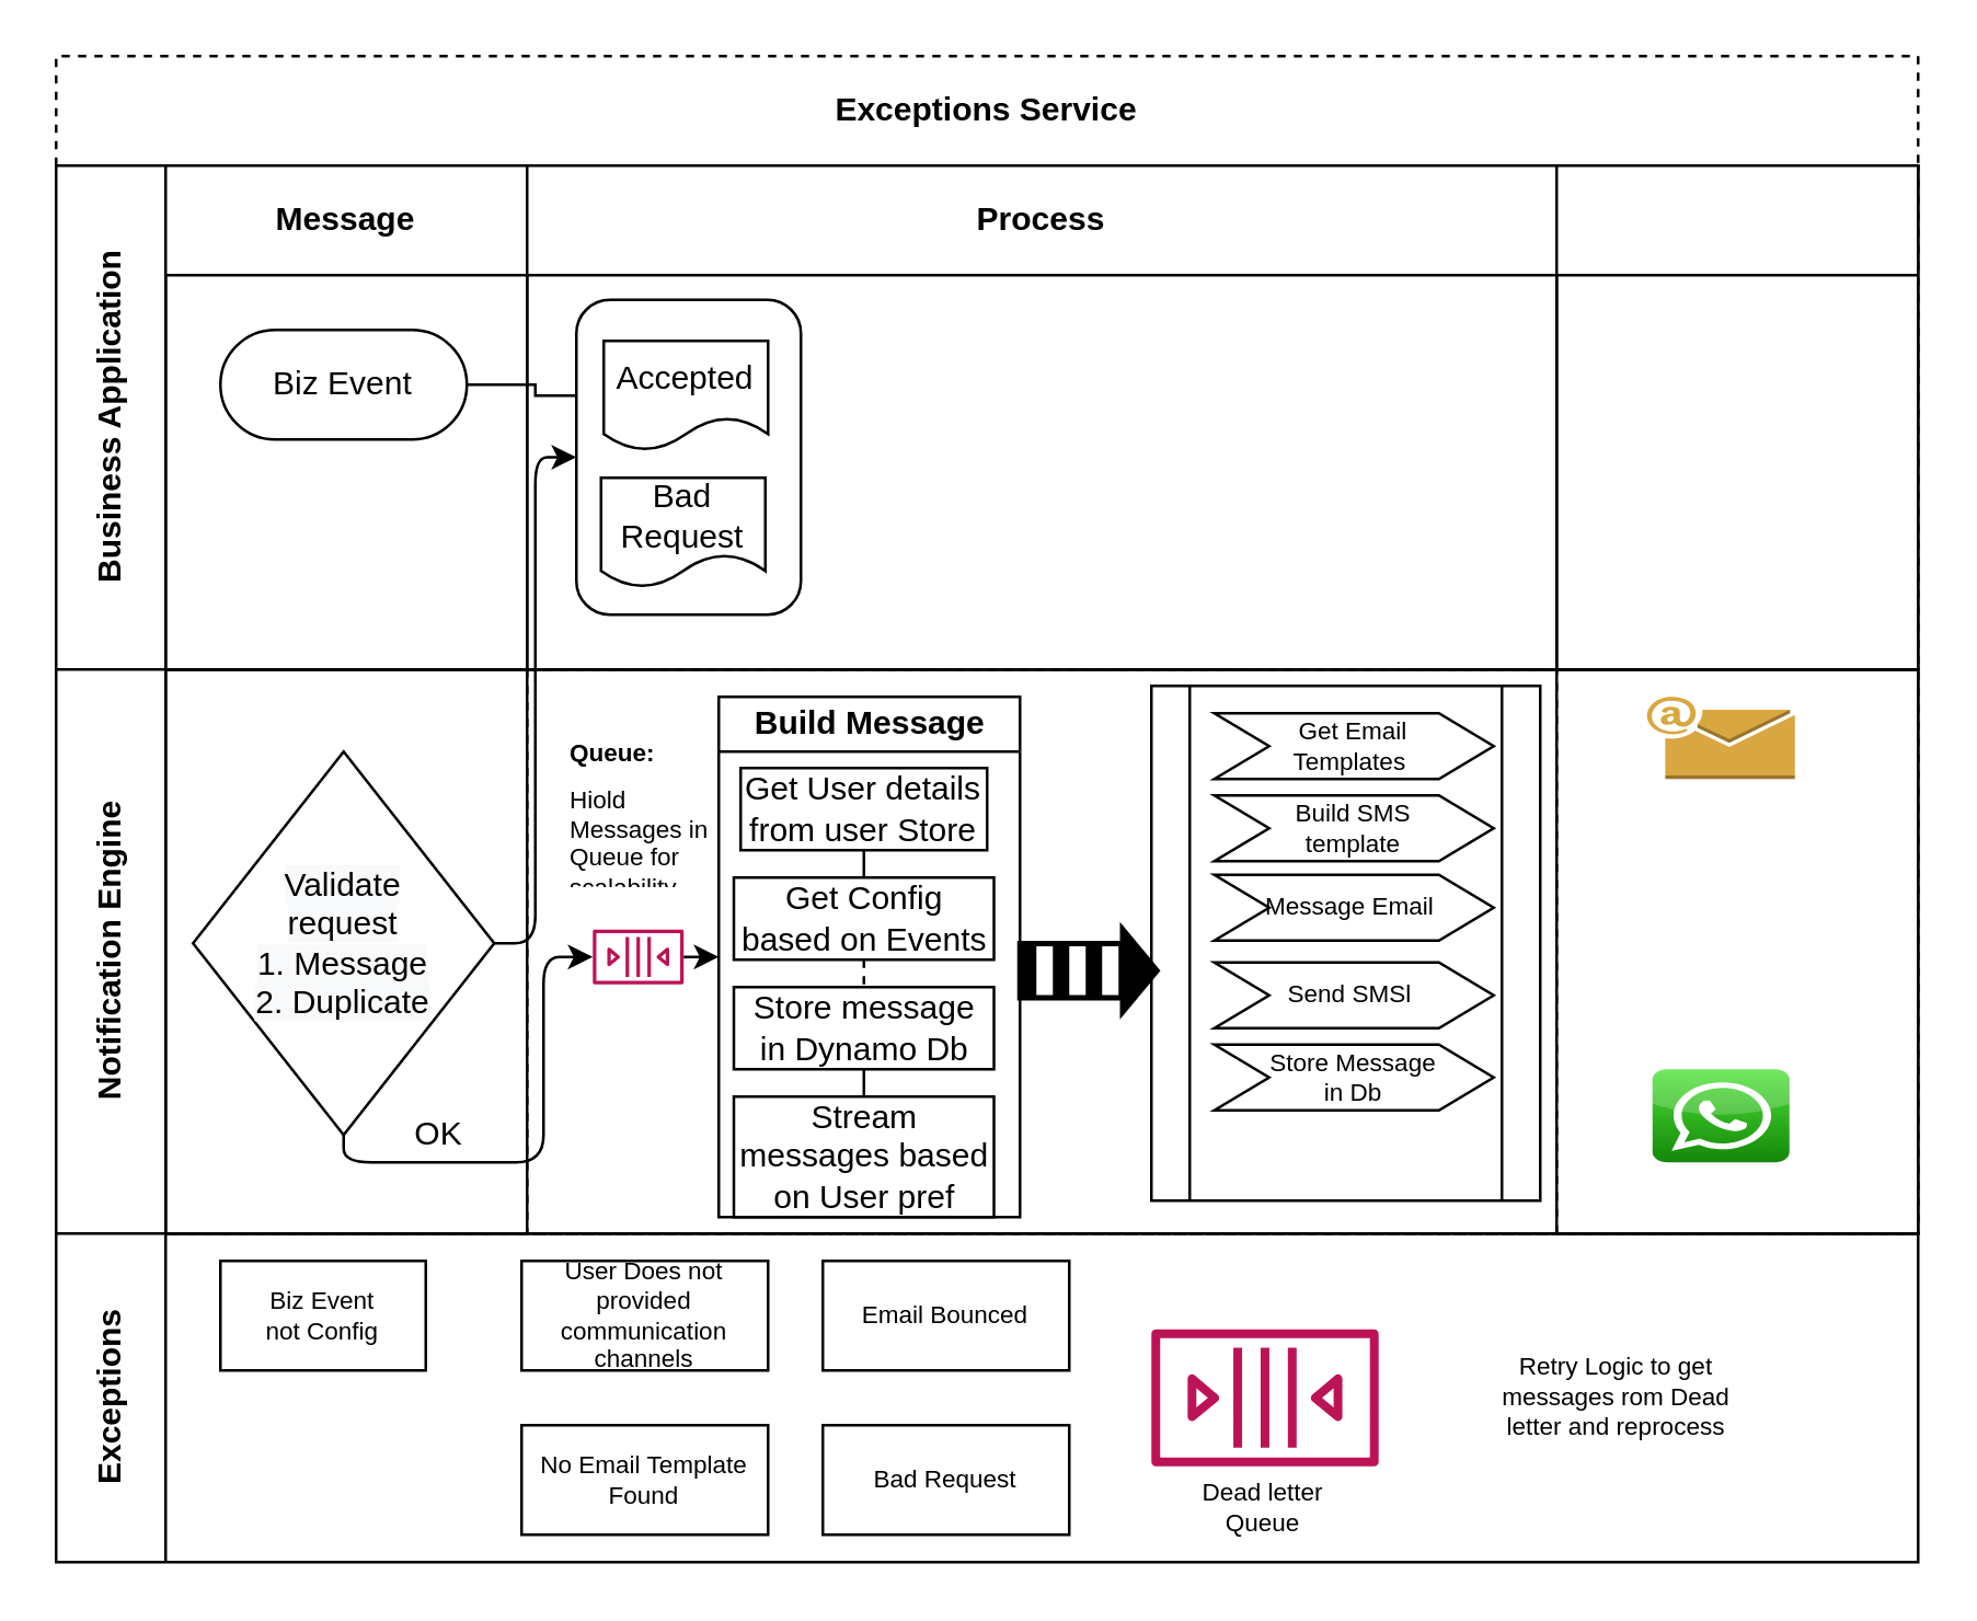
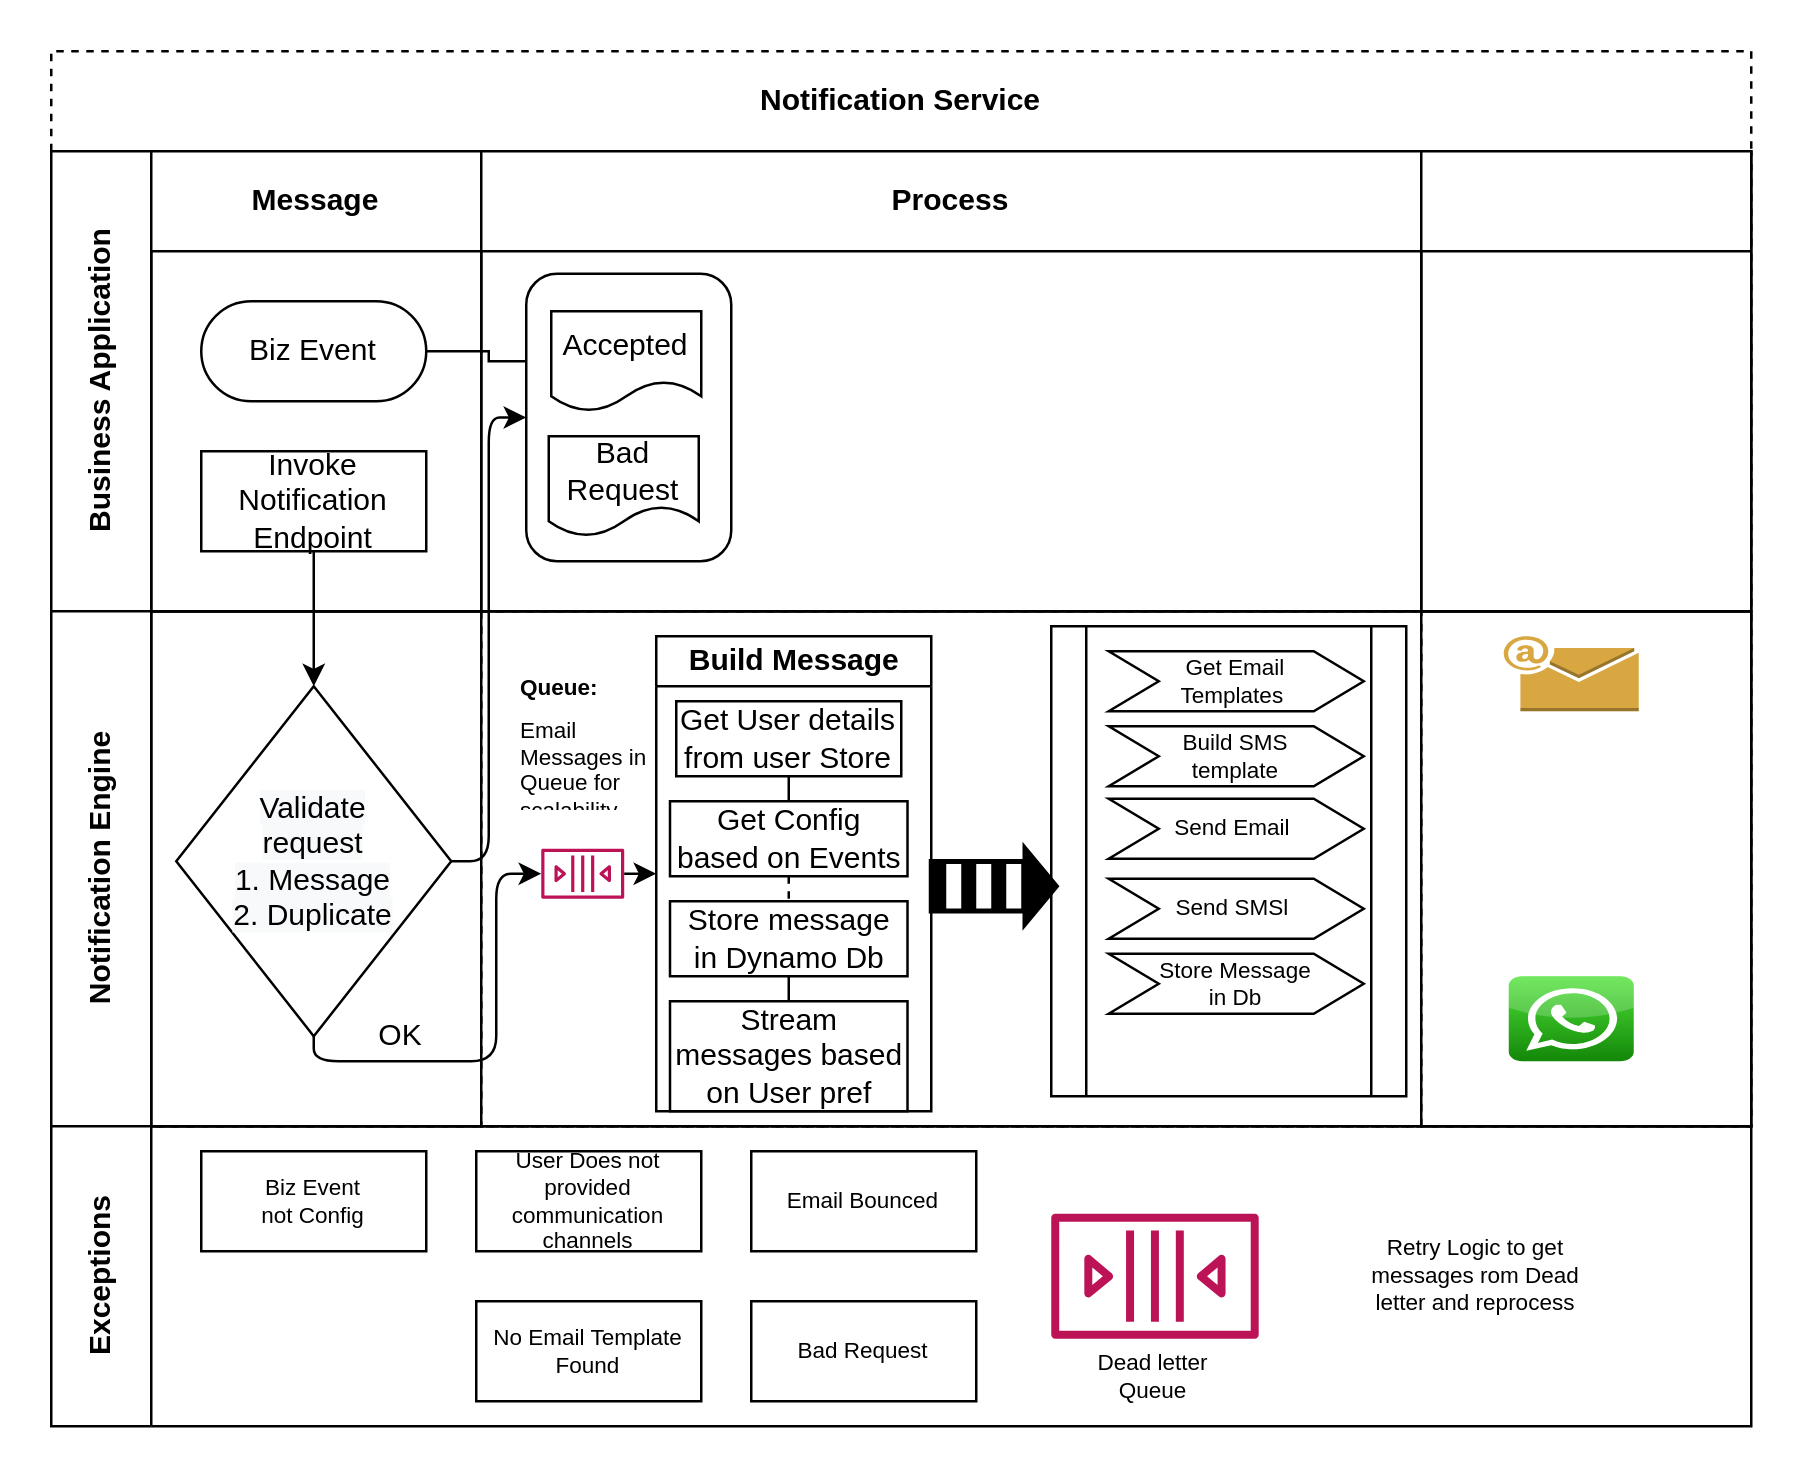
- <mxCell id="2" value="Exceptions Service" style="shape=table;childLayout=tableLayout;rowLines=0;columnLines=0;startSize=40;html=1;whiteSpace=wrap;collapsible=0;recursiveResize=0;expand=0;fontStyle=1;dashed=1;" parent="1" vertex="1"><mxGeometry x="20" y="20" width="680" height="430" as="geometry" /></mxCell>
+ <mxCell id="2" value="Notification Service" style="shape=table;childLayout=tableLayout;rowLines=0;columnLines=0;startSize=40;html=1;whiteSpace=wrap;collapsible=0;recursiveResize=0;expand=0;fontStyle=1;dashed=1;" parent="1" vertex="1"><mxGeometry x="20" y="20" width="680" height="430" as="geometry" /></mxCell>
+ <mxCell id="8" value="Invoke Notification Endpoint" style="rounded=0;whiteSpace=wrap;html=1;" parent="5" vertex="1"><mxGeometry x="20" y="120" width="90" height="40" as="geometry" /></mxCell>
+ <mxCell id="3" value="" style="edgeStyle=orthogonalEdgeStyle;rounded=0;orthogonalLoop=1;jettySize=auto;html=1;entryX=0.5;entryY=0;entryDx=0;entryDy=0;" parent="2" source="8" target="18" edge="1"><mxGeometry relative="1" as="geometry"><mxPoint x="105" y="240" as="targetPoint" /></mxGeometry></mxCell>
- <mxCell id="22" value="&lt;h1 style=&quot;font-size: 9px;&quot;&gt;Queue:&lt;/h1&gt;&lt;div style=&quot;font-size: 9px;&quot;&gt;Hiold Messages in Queue for scalability&amp;nbsp;&lt;/div&gt;" style="text;html=1;strokeColor=none;fillColor=none;spacing=5;spacingTop=-20;whiteSpace=wrap;overflow=hidden;rounded=0;glass=0;fontSize=9;" vertex="1" parent="20"><mxGeometry x="10.6" y="30" width="59.4" height="50" as="geometry" /></mxCell>
+ <mxCell id="22" value="&lt;h1 style=&quot;font-size: 9px;&quot;&gt;Queue:&lt;/h1&gt;&lt;div style=&quot;font-size: 9px;&quot;&gt;Email Messages in Queue for scalability&amp;nbsp;&lt;/div&gt;" style="text;html=1;strokeColor=none;fillColor=none;spacing=5;spacingTop=-20;whiteSpace=wrap;overflow=hidden;rounded=0;glass=0;fontSize=9;" vertex="1" parent="20"><mxGeometry x="10.6" y="30" width="59.4" height="50" as="geometry" /></mxCell>
- <mxCell id="24" value="Message Email&amp;nbsp;" style="shape=step;perimeter=stepPerimeter;whiteSpace=wrap;html=1;fixedSize=1;glass=0;fontSize=9;" vertex="1" parent="20"><mxGeometry x="251" y="75" width="102" height="24" as="geometry" /></mxCell>
+ <mxCell id="24" value="Send Email&amp;nbsp;" style="shape=step;perimeter=stepPerimeter;whiteSpace=wrap;html=1;fixedSize=1;glass=0;fontSize=9;" vertex="1" parent="20"><mxGeometry x="251" y="75" width="102" height="24" as="geometry" /></mxCell>
- <mxCell id="46" value="Biz Event &lt;br&gt;not Config" style="rounded=0;whiteSpace=wrap;html=1;glass=0;fontSize=9;" vertex="1" parent="45"><mxGeometry x="60" y="10" width="75" height="40" as="geometry" /></mxCell>
+ <mxCell id="46" value="Biz Event &lt;br&gt;not Config" style="rounded=0;whiteSpace=wrap;html=1;glass=0;fontSize=9;" vertex="1" parent="45"><mxGeometry x="60" y="10" width="90" height="40" as="geometry" /></mxCell>
